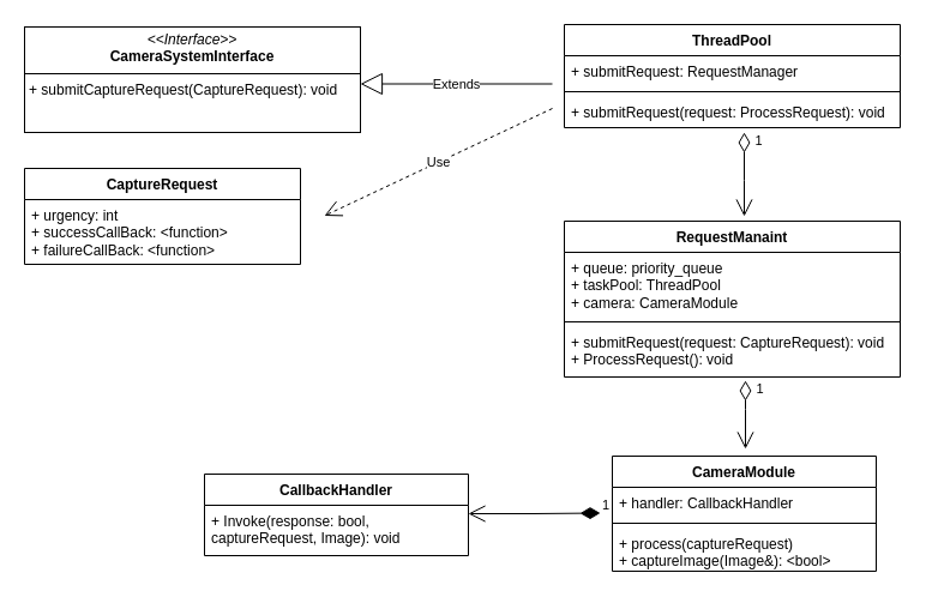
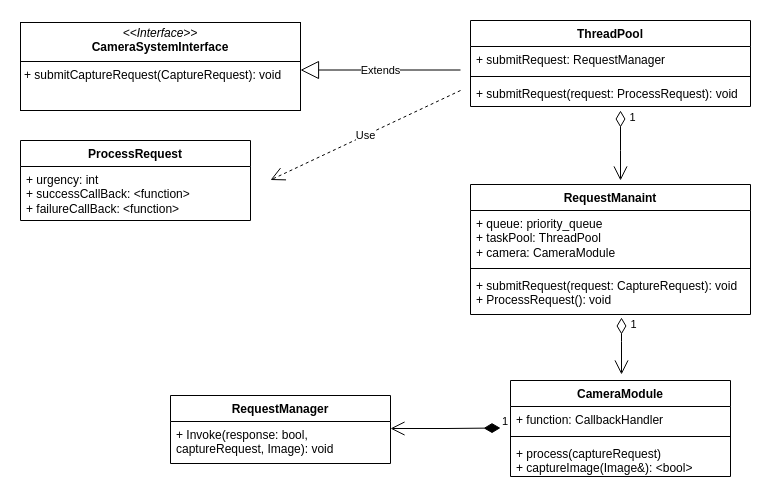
- <mxCell id="4" value="CaptureRequest" style="swimlane;fontStyle=1;align=center;verticalAlign=top;childLayout=stackLayout;horizontal=1;startSize=26;horizontalStack=0;resizeParent=1;resizeParentMax=0;resizeLast=0;collapsible=1;marginBottom=0;whiteSpace=wrap;html=1;" vertex="1" parent="1"><mxGeometry x="20" y="140" width="230" height="80" as="geometry" /></mxCell>
+ <mxCell id="4" value="ProcessRequest" style="swimlane;fontStyle=1;align=center;verticalAlign=top;childLayout=stackLayout;horizontal=1;startSize=26;horizontalStack=0;resizeParent=1;resizeParentMax=0;resizeLast=0;collapsible=1;marginBottom=0;whiteSpace=wrap;html=1;" vertex="1" parent="1"><mxGeometry x="20" y="140" width="230" height="80" as="geometry" /></mxCell>
- <mxCell id="15" value="CallbackHandler" style="swimlane;fontStyle=1;align=center;verticalAlign=top;childLayout=stackLayout;horizontal=1;startSize=26;horizontalStack=0;resizeParent=1;resizeParentMax=0;resizeLast=0;collapsible=1;marginBottom=0;whiteSpace=wrap;html=1;" vertex="1" parent="1"><mxGeometry x="170" y="395" width="220" height="68" as="geometry" /></mxCell>
+ <mxCell id="15" value="RequestManager" style="swimlane;fontStyle=1;align=center;verticalAlign=top;childLayout=stackLayout;horizontal=1;startSize=26;horizontalStack=0;resizeParent=1;resizeParentMax=0;resizeLast=0;collapsible=1;marginBottom=0;whiteSpace=wrap;html=1;" vertex="1" parent="1"><mxGeometry x="170" y="395" width="220" height="68" as="geometry" /></mxCell>
- <mxCell id="18" value="+ handler: CallbackHandler" style="text;strokeColor=none;fillColor=none;align=left;verticalAlign=top;spacingLeft=4;spacingRight=4;overflow=hidden;rotatable=0;points=[[0,0.5],[1,0.5]];portConstraint=eastwest;whiteSpace=wrap;html=1;" vertex="1" parent="17"><mxGeometry y="26" width="220" height="26" as="geometry" /></mxCell>
+ <mxCell id="18" value="+ function: CallbackHandler" style="text;strokeColor=none;fillColor=none;align=left;verticalAlign=top;spacingLeft=4;spacingRight=4;overflow=hidden;rotatable=0;points=[[0,0.5],[1,0.5]];portConstraint=eastwest;whiteSpace=wrap;html=1;" vertex="1" parent="17"><mxGeometry y="26" width="220" height="26" as="geometry" /></mxCell>
